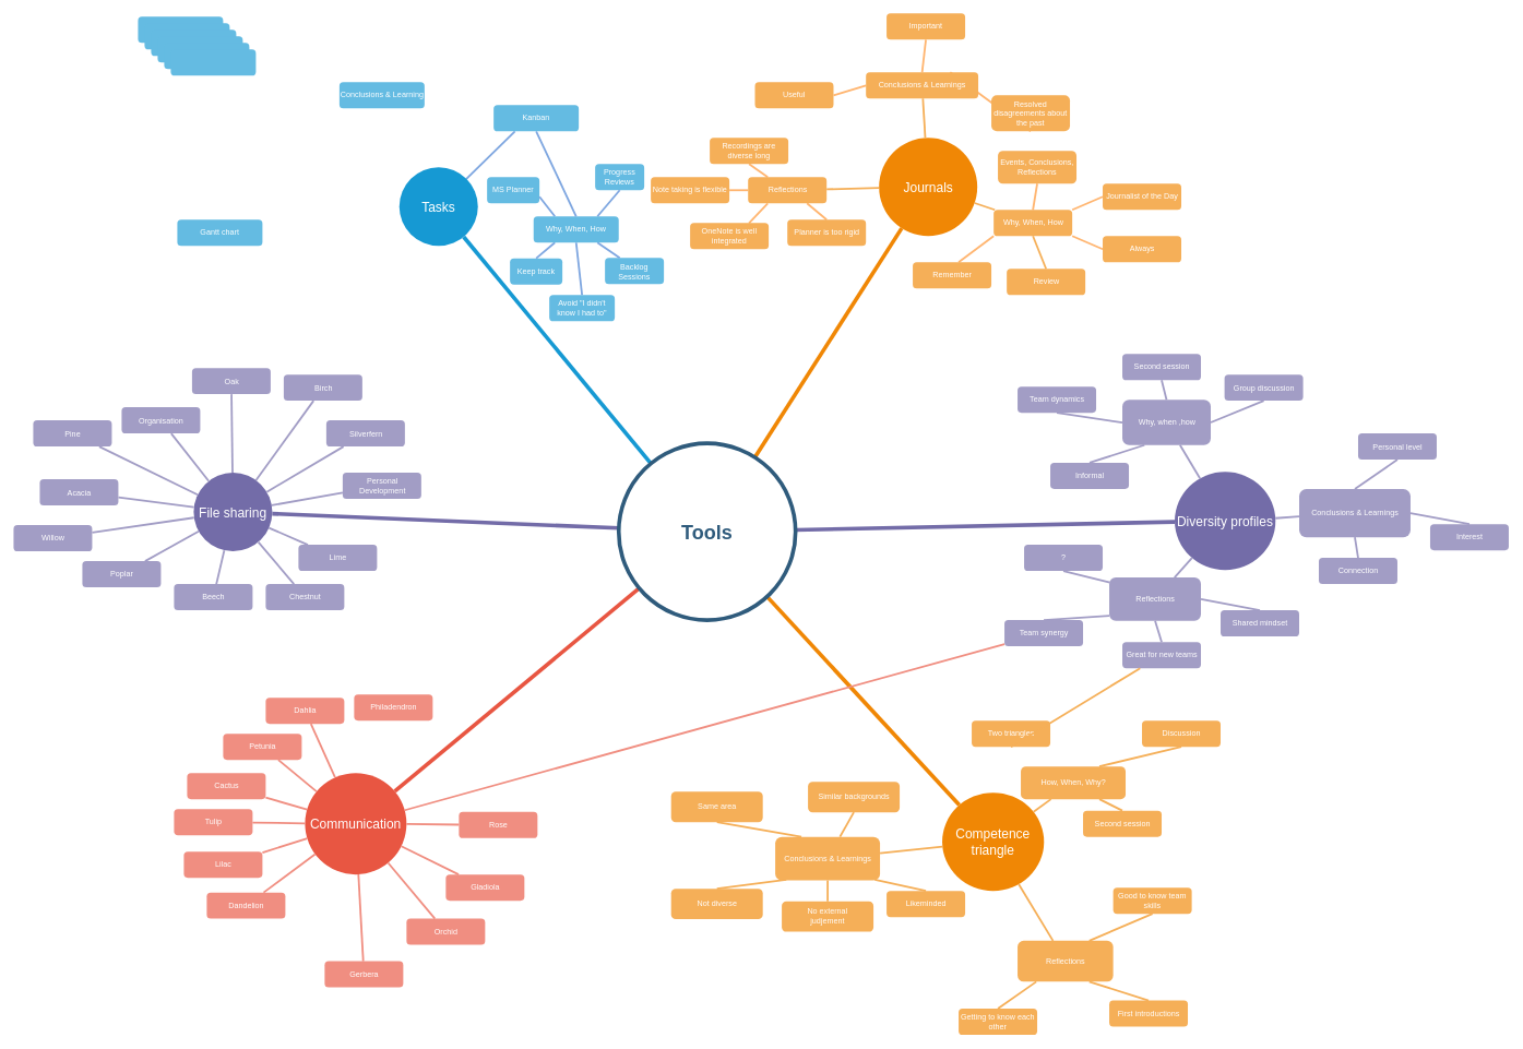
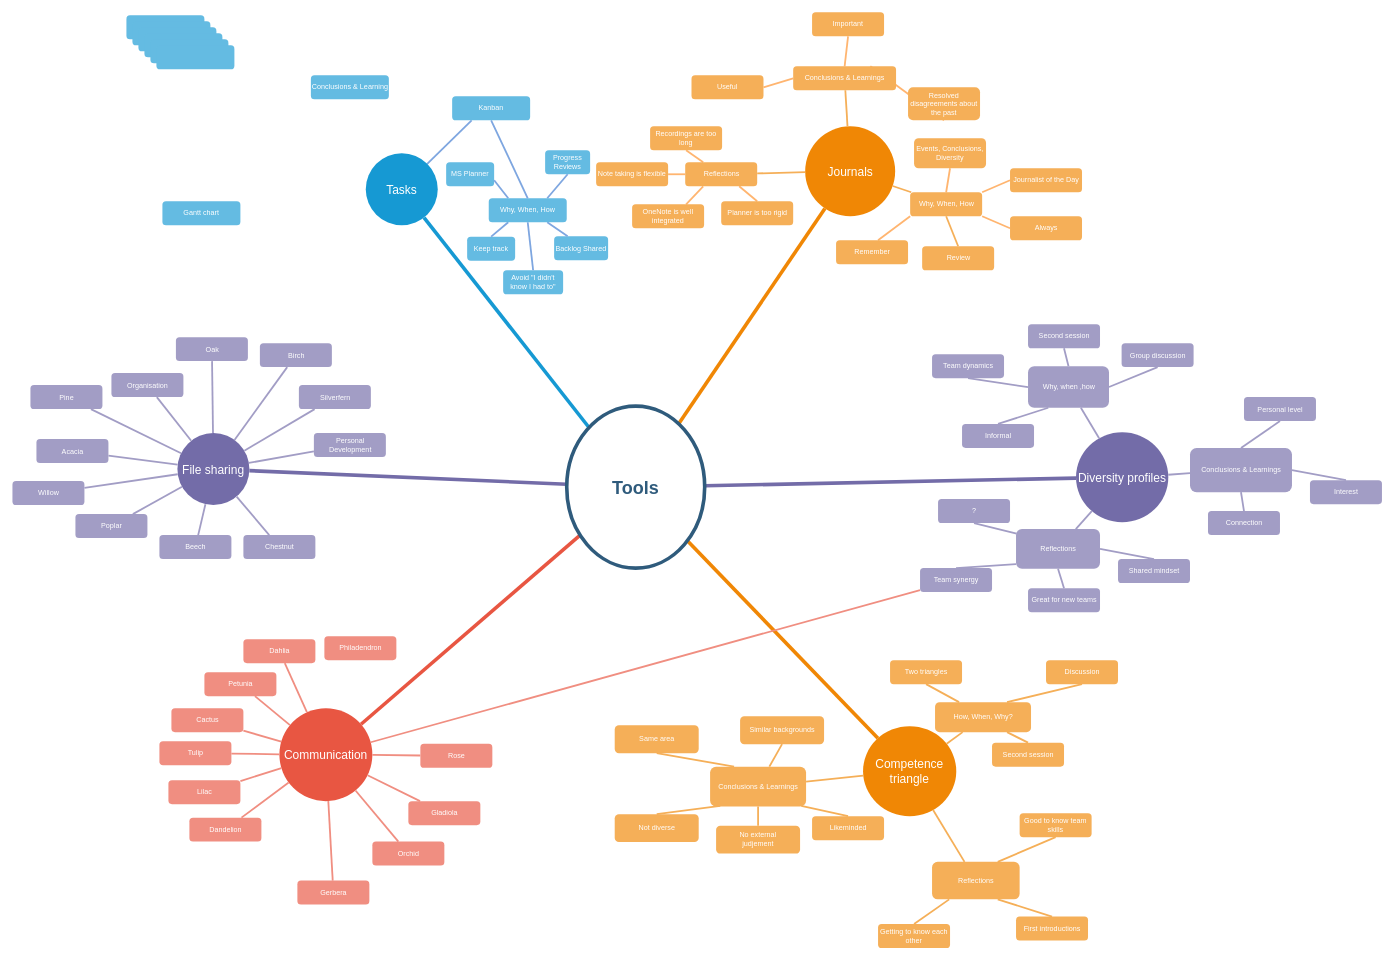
- <mxCell id="106" value="Recordings are diverse long" style="rounded=1;fillColor=#f5af58;strokeColor=none;strokeWidth=3;shadow=0;html=1;fontColor=#FFFFFF;whiteSpace=wrap;" vertex="1" parent="1"><mxGeometry x="1083" y="210" width="120" height="40" as="geometry" /></mxCell>
+ <mxCell id="106" value="Recordings are too long" style="rounded=1;fillColor=#f5af58;strokeColor=none;strokeWidth=3;shadow=0;html=1;fontColor=#FFFFFF;whiteSpace=wrap;" vertex="1" parent="1"><mxGeometry x="1083" y="210" width="120" height="40" as="geometry" /></mxCell>
- <mxCell id="93" value="Events, Conclusions, Reflections" style="rounded=1;fillColor=#f5af58;strokeColor=none;strokeWidth=3;shadow=0;html=1;fontColor=#FFFFFF;whiteSpace=wrap;" parent="1" vertex="1"><mxGeometry x="1523" y="230" width="120" height="50" as="geometry" /></mxCell>
+ <mxCell id="93" value="Events, Conclusions, Diversity" style="rounded=1;fillColor=#f5af58;strokeColor=none;strokeWidth=3;shadow=0;html=1;fontColor=#FFFFFF;whiteSpace=wrap;" parent="1" vertex="1"><mxGeometry x="1523" y="230" width="120" height="50" as="geometry" /></mxCell>
- <mxCell id="134" value="Backlog Sessions" style="rounded=1;fillColor=#64BBE2;strokeColor=none;strokeWidth=3;shadow=0;html=1;fontColor=#FFFFFF;whiteSpace=wrap;" vertex="1" parent="1"><mxGeometry x="923" y="393.5" width="90" height="40" as="geometry" /></mxCell>
+ <mxCell id="134" value="Backlog Shared" style="rounded=1;fillColor=#64BBE2;strokeColor=none;strokeWidth=3;shadow=0;html=1;fontColor=#FFFFFF;whiteSpace=wrap;" vertex="1" parent="1"><mxGeometry x="923" y="393.5" width="90" height="40" as="geometry" /></mxCell>
- <mxCell id="66" value="Tools" style="ellipse;whiteSpace=wrap;html=1;shadow=0;fontFamily=Helvetica;fontSize=30;fontColor=#2F5B7C;align=center;strokeColor=#2F5B7C;strokeWidth=6;fillColor=#FFFFFF;fontStyle=1;gradientColor=none;" parent="1" vertex="1"><mxGeometry x="944" y="676.5" width="270" height="270" as="geometry" /></mxCell>
+ <mxCell id="66" value="Tools" style="ellipse;whiteSpace=wrap;html=1;shadow=0;fontFamily=Helvetica;fontSize=30;fontColor=#2F5B7C;align=center;strokeColor=#2F5B7C;strokeWidth=6;fillColor=#FFFFFF;fontStyle=1;gradientColor=none;" parent="1" vertex="1"><mxGeometry x="944" y="676.5" width="230" height="270" as="geometry" /></mxCell>
- <mxCell id="86" value="" style="edgeStyle=none;endArrow=none;strokeWidth=3;strokeColor=#A29DC5;html=1;" parent="1" source="67" target="74" edge="1"><mxGeometry x="-1498" y="-303.5" width="100" height="100" as="geometry"><mxPoint x="-1515" y="-203.5" as="sourcePoint" /><mxPoint x="-1415" y="-303.5" as="targetPoint" /></mxGeometry></mxCell>
- <mxCell id="74" value="Lime" style="rounded=1;fillColor=#a29dc5;strokeColor=none;strokeWidth=3;shadow=0;html=1;fontColor=#FFFFFF;" parent="1" vertex="1"><mxGeometry x="455" y="831.5" width="120" height="40" as="geometry" /></mxCell>
- <mxCell id="153" value="" style="edgeStyle=none;endArrow=none;strokeWidth=3;strokeColor=#F5AF58;html=1;exitX=0.5;exitY=1;exitDx=0;exitDy=0;" edge="1" parent="1" source="112" target="125"><mxGeometry x="473.5" y="-8.5" width="100" height="100" as="geometry"><mxPoint x="1707" y="1240" as="sourcePoint" /><mxPoint x="1733" y="1257.5" as="targetPoint" /></mxGeometry></mxCell>
+ <mxCell id="153" value="" style="edgeStyle=none;endArrow=none;strokeWidth=3;strokeColor=#F5AF58;html=1;entryX=0.25;entryY=0;entryDx=0;entryDy=0;exitX=0.5;exitY=1;exitDx=0;exitDy=0;" edge="1" parent="1" source="112" target="38"><mxGeometry x="473.5" y="-8.5" width="100" height="100" as="geometry"><mxPoint x="1707" y="1240" as="sourcePoint" /><mxPoint x="1733" y="1257.5" as="targetPoint" /></mxGeometry></mxCell>
